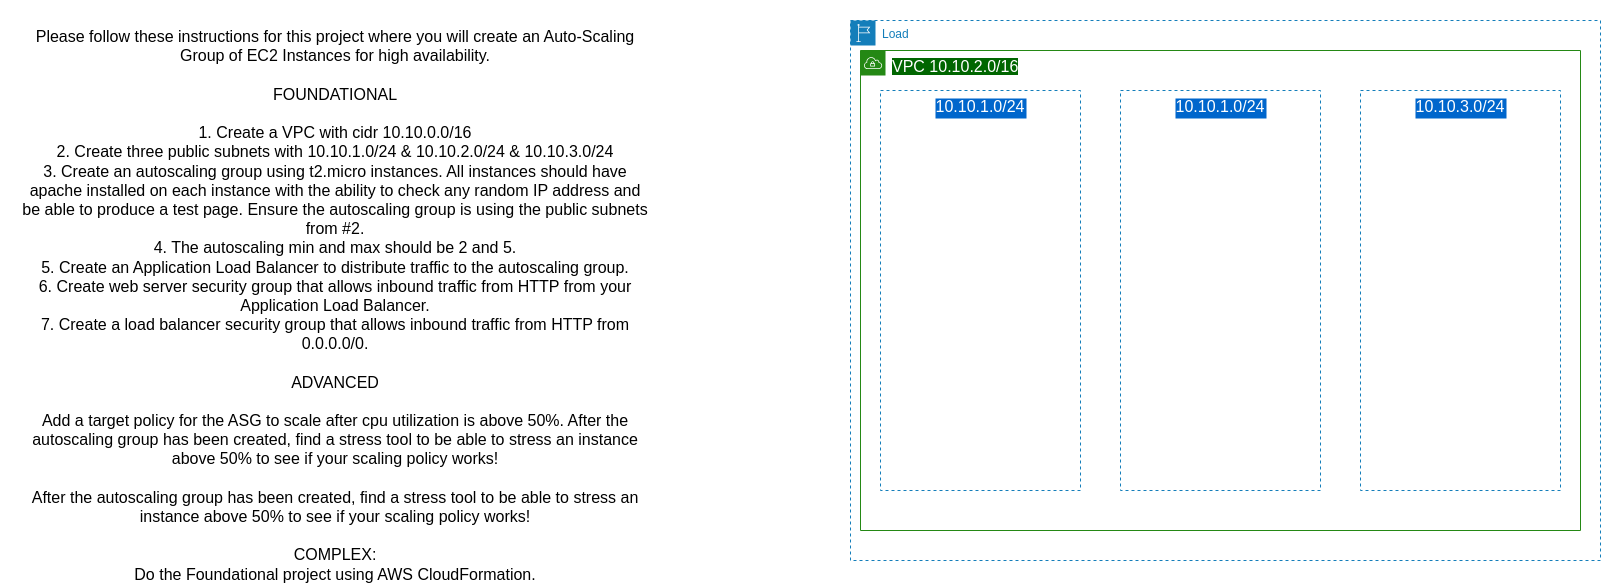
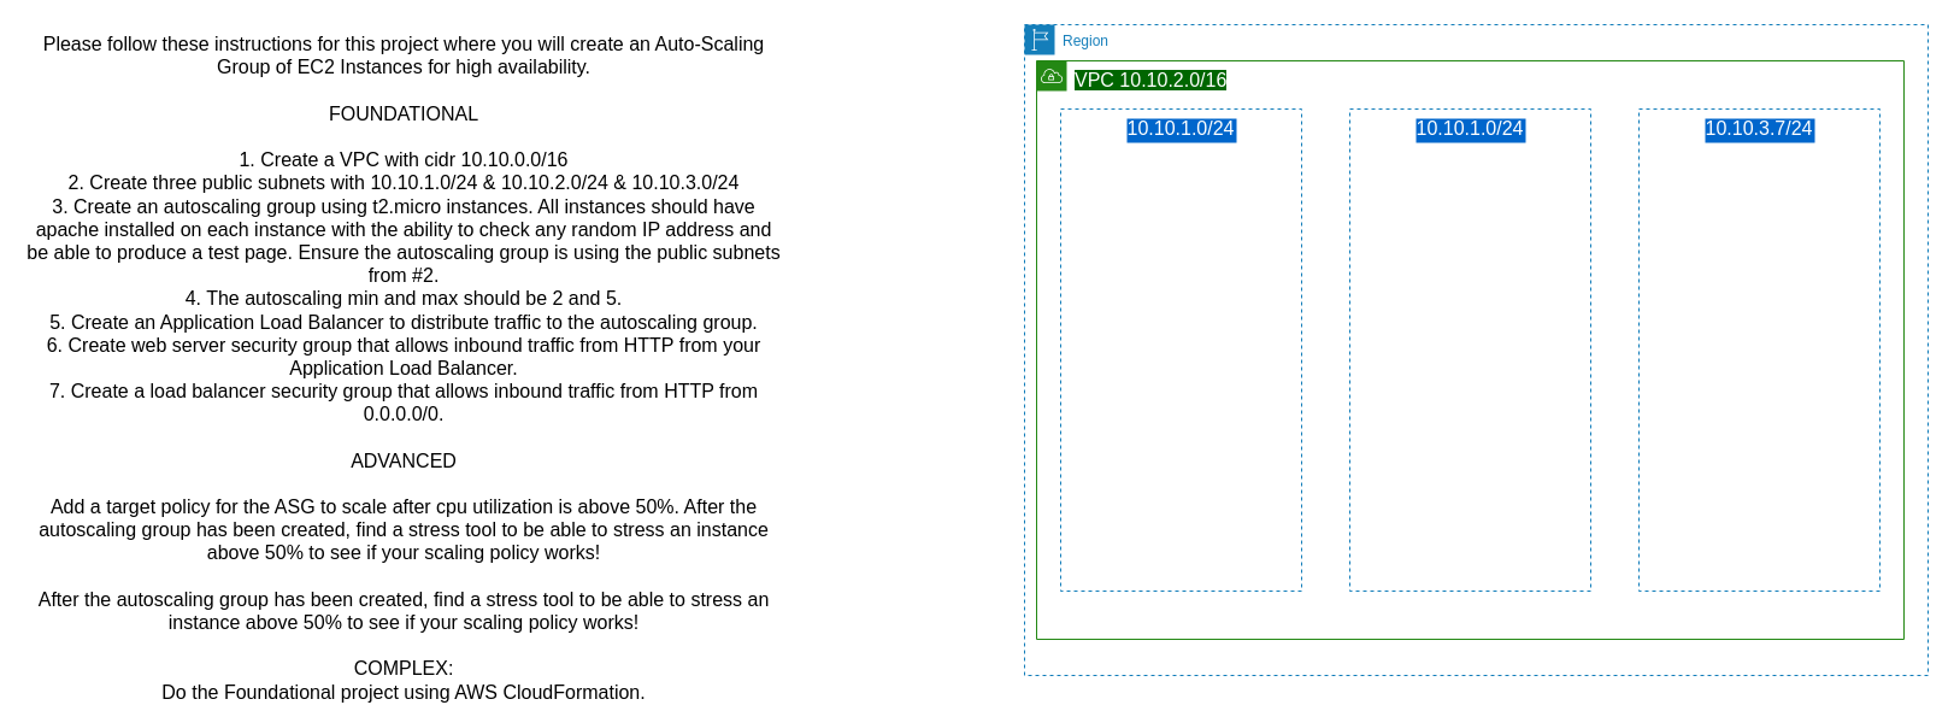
- <mxCell id="2" value="Load" style="points=[[0,0],[0.25,0],[0.5,0],[0.75,0],[1,0],[1,0.25],[1,0.5],[1,0.75],[1,1],[0.75,1],[0.5,1],[0.25,1],[0,1],[0,0.75],[0,0.5],[0,0.25]];outlineConnect=0;gradientColor=none;html=1;whiteSpace=wrap;fontSize=12;fontStyle=0;container=1;pointerEvents=0;collapsible=0;recursiveResize=0;shape=mxgraph.aws4.group;grIcon=mxgraph.aws4.group_region;strokeColor=#147EBA;fillColor=none;verticalAlign=top;align=left;spacingLeft=30;fontColor=#147EBA;dashed=1;" vertex="1" parent="1"><mxGeometry x="850" y="20" width="750" height="540" as="geometry" /></mxCell>
+ <mxCell id="2" value="Region" style="points=[[0,0],[0.25,0],[0.5,0],[0.75,0],[1,0],[1,0.25],[1,0.5],[1,0.75],[1,1],[0.75,1],[0.5,1],[0.25,1],[0,1],[0,0.75],[0,0.5],[0,0.25]];outlineConnect=0;gradientColor=none;html=1;whiteSpace=wrap;fontSize=12;fontStyle=0;container=1;pointerEvents=0;collapsible=0;recursiveResize=0;shape=mxgraph.aws4.group;grIcon=mxgraph.aws4.group_region;strokeColor=#147EBA;fillColor=none;verticalAlign=top;align=left;spacingLeft=30;fontColor=#147EBA;dashed=1;" vertex="1" parent="1"><mxGeometry x="850" y="20" width="750" height="540" as="geometry" /></mxCell>
- <mxCell id="6" value="10.10.3.0/24" style="fillColor=none;strokeColor=#147EBA;dashed=1;verticalAlign=top;fontStyle=0;fontColor=#FFFFFF;strokeWidth=1;fontSize=16;labelBackgroundColor=#0066CC;" vertex="1" parent="3"><mxGeometry x="500" y="40" width="200" height="400" as="geometry" /></mxCell>
+ <mxCell id="6" value="10.10.3.7/24" style="fillColor=none;strokeColor=#147EBA;dashed=1;verticalAlign=top;fontStyle=0;fontColor=#FFFFFF;strokeWidth=1;fontSize=16;labelBackgroundColor=#0066CC;" vertex="1" parent="3"><mxGeometry x="500" y="40" width="200" height="400" as="geometry" /></mxCell>
